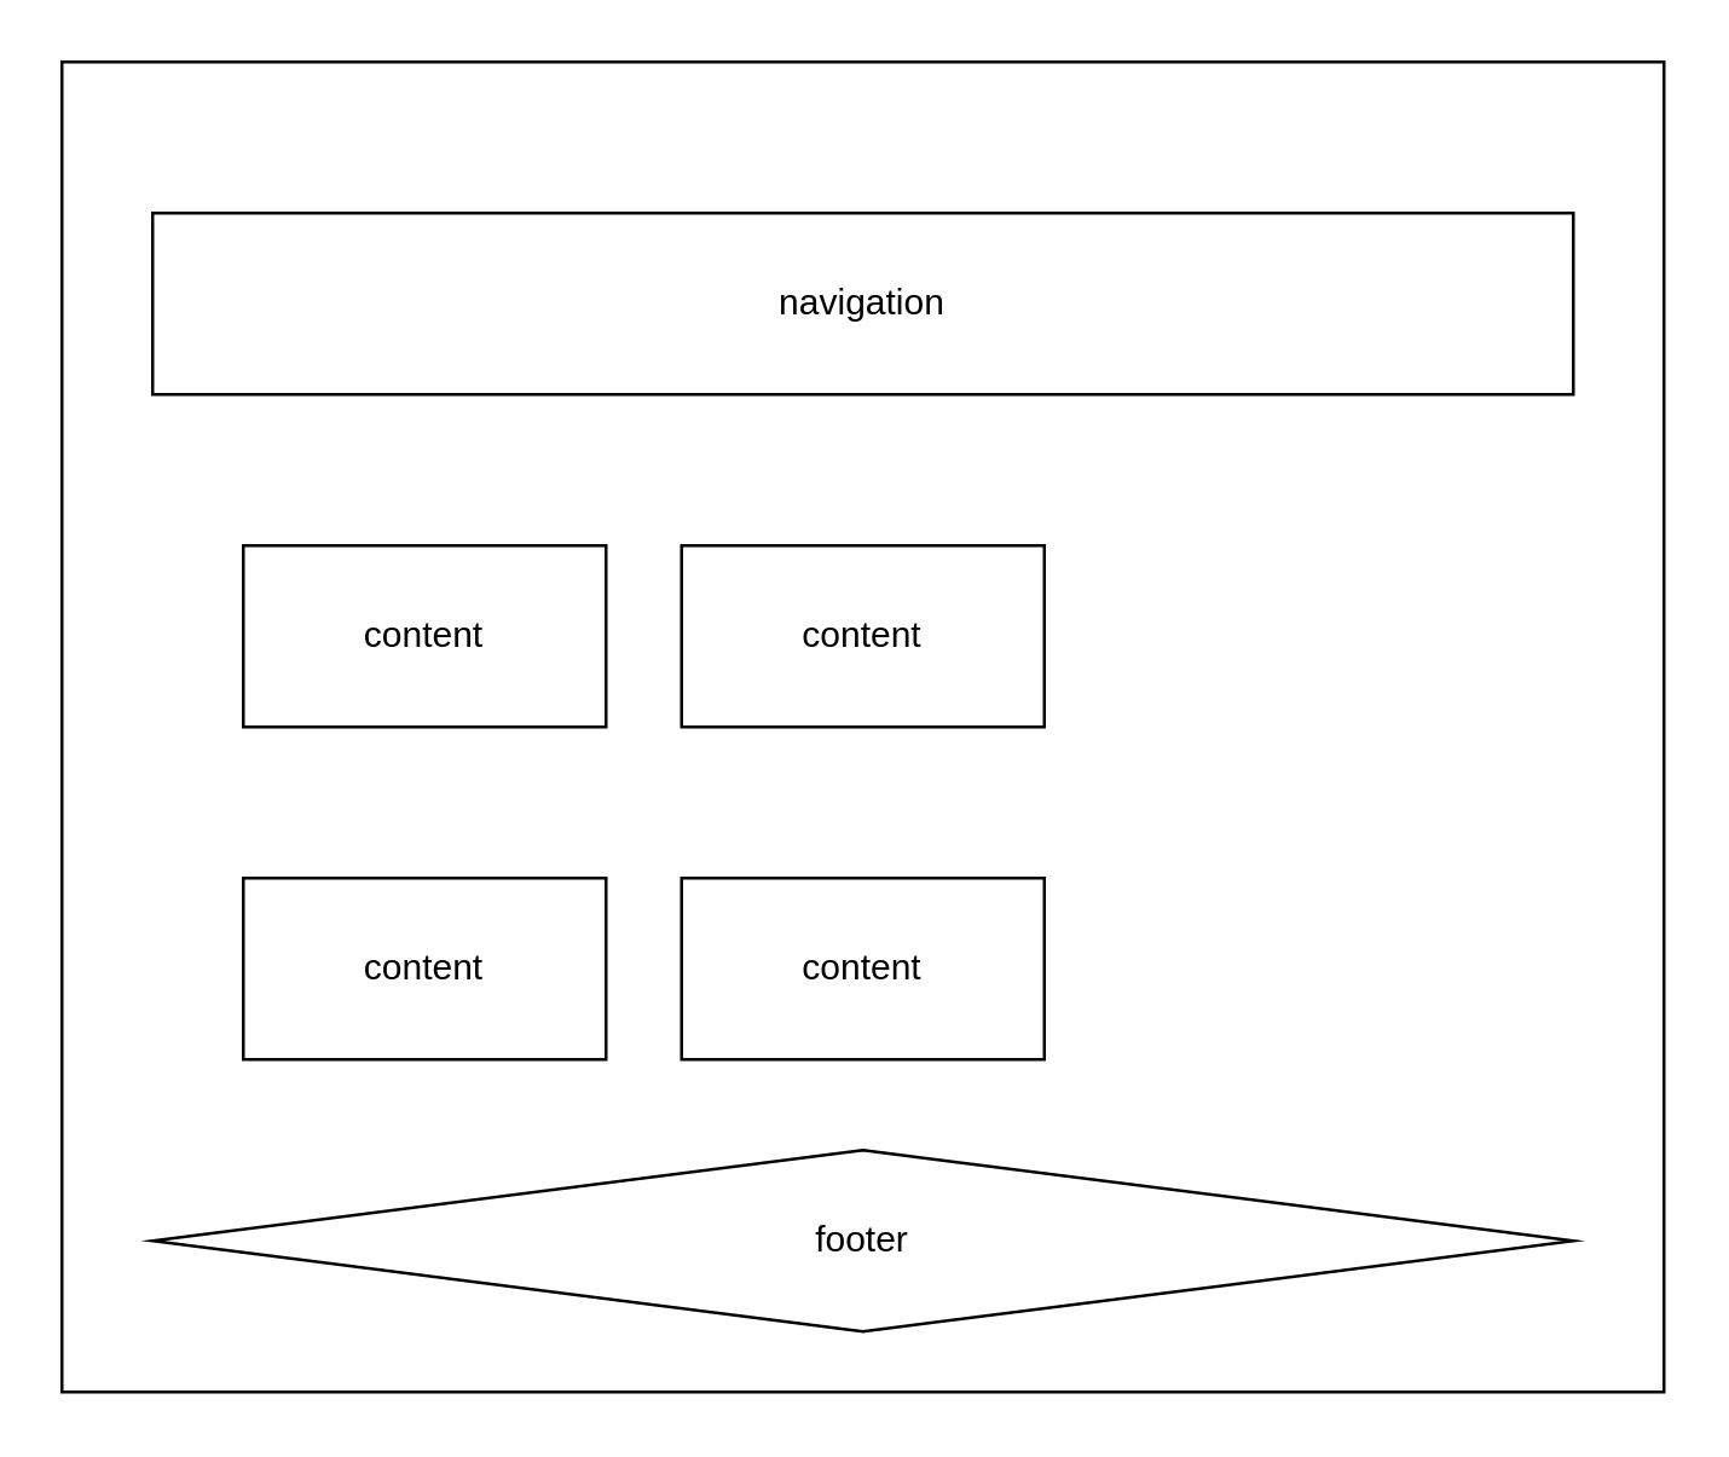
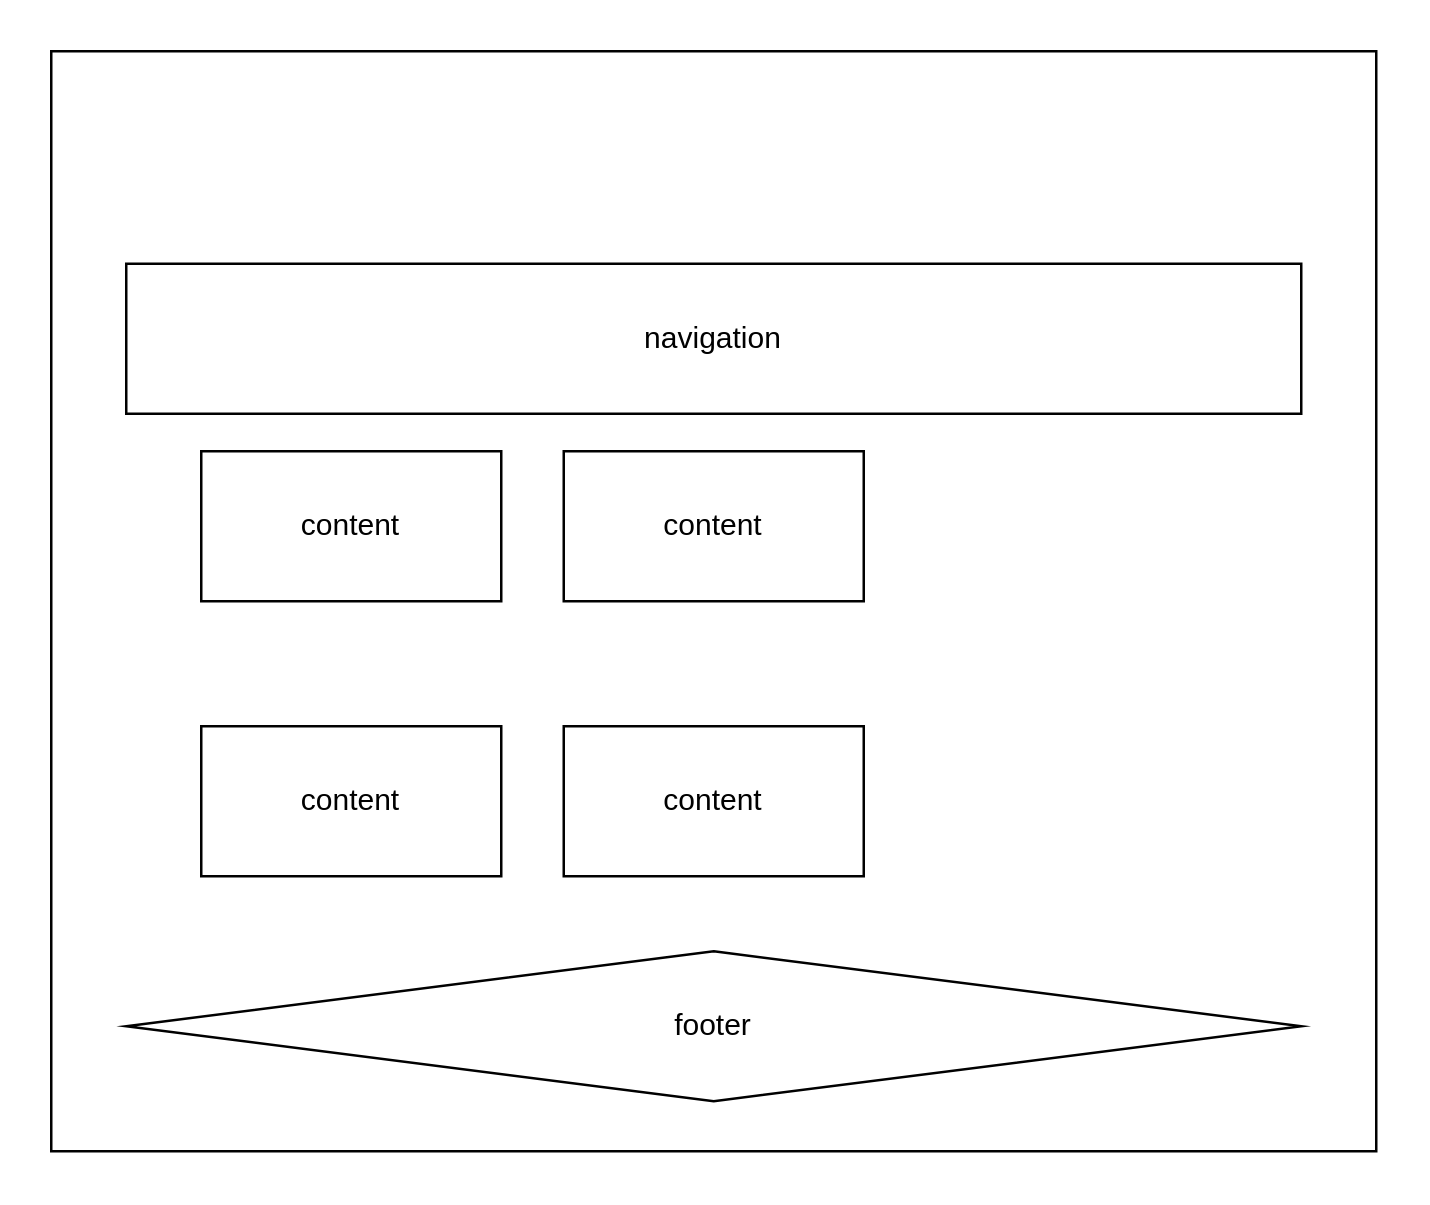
- <mxCell id="8" value="navigation" style="rounded=0;whiteSpace=wrap;html=1;" vertex="1" parent="1"><mxGeometry x="50" y="70" width="470" height="60" as="geometry" /></mxCell>
+ <mxCell id="8" value="navigation" style="rounded=0;whiteSpace=wrap;html=1;" vertex="1" parent="1"><mxGeometry x="50" y="105" width="470" height="60" as="geometry" /></mxCell>
